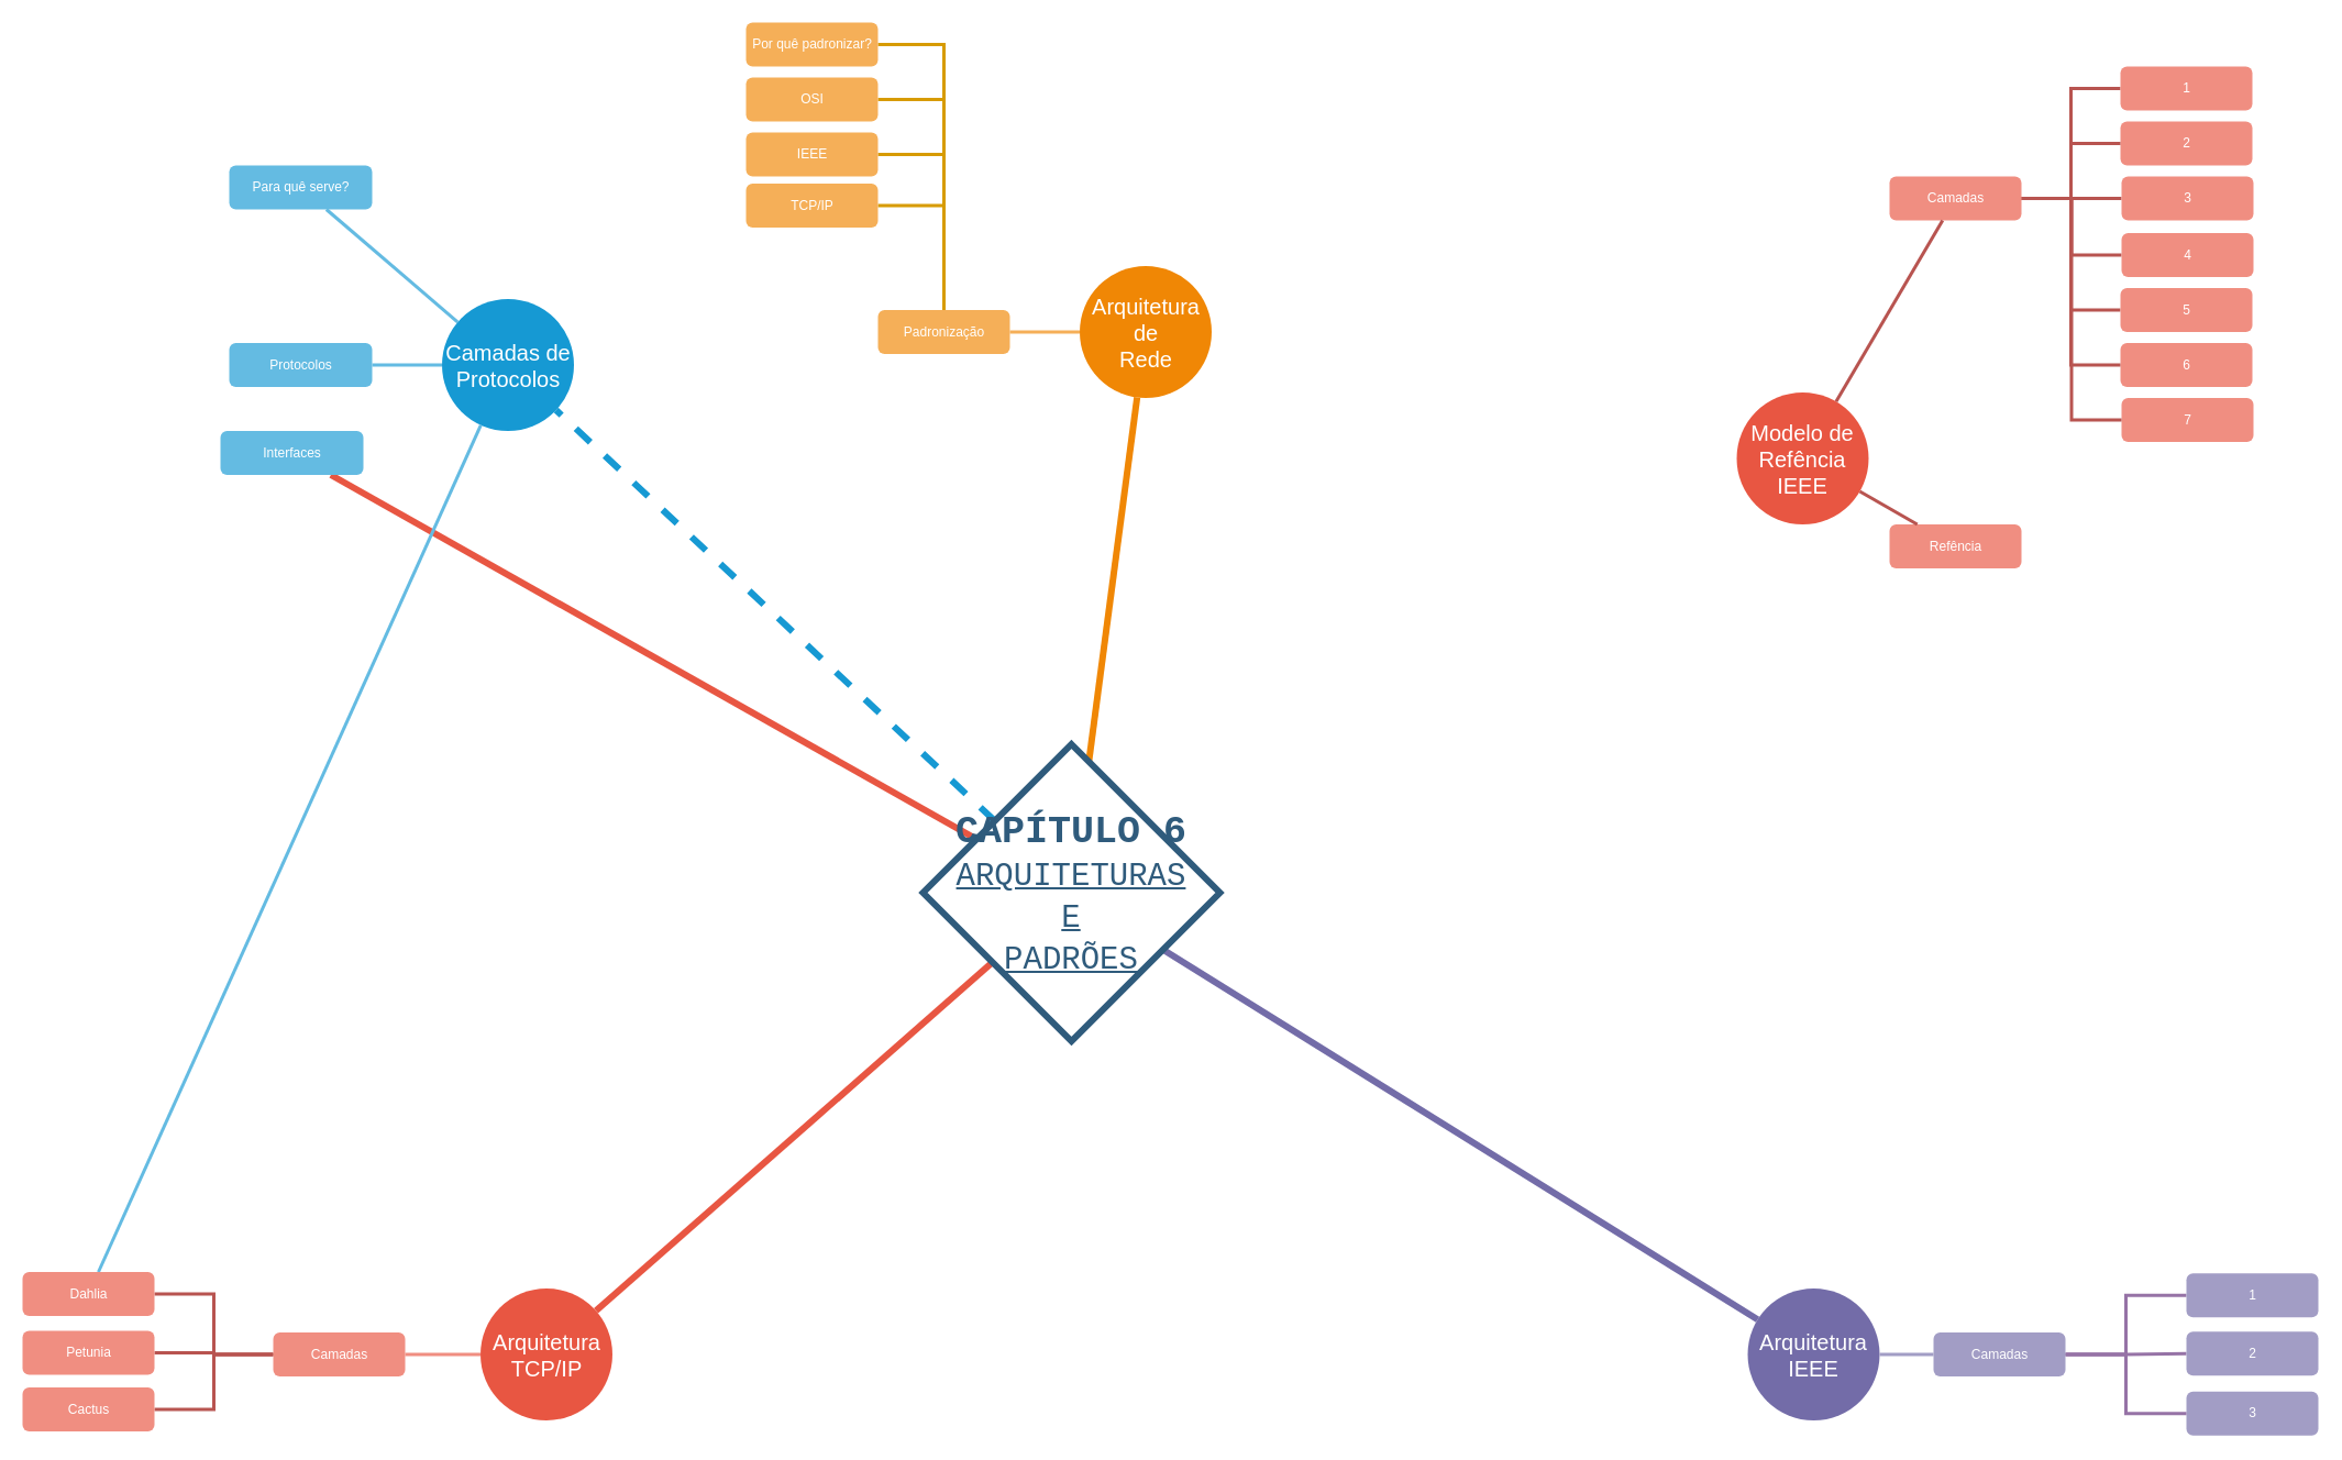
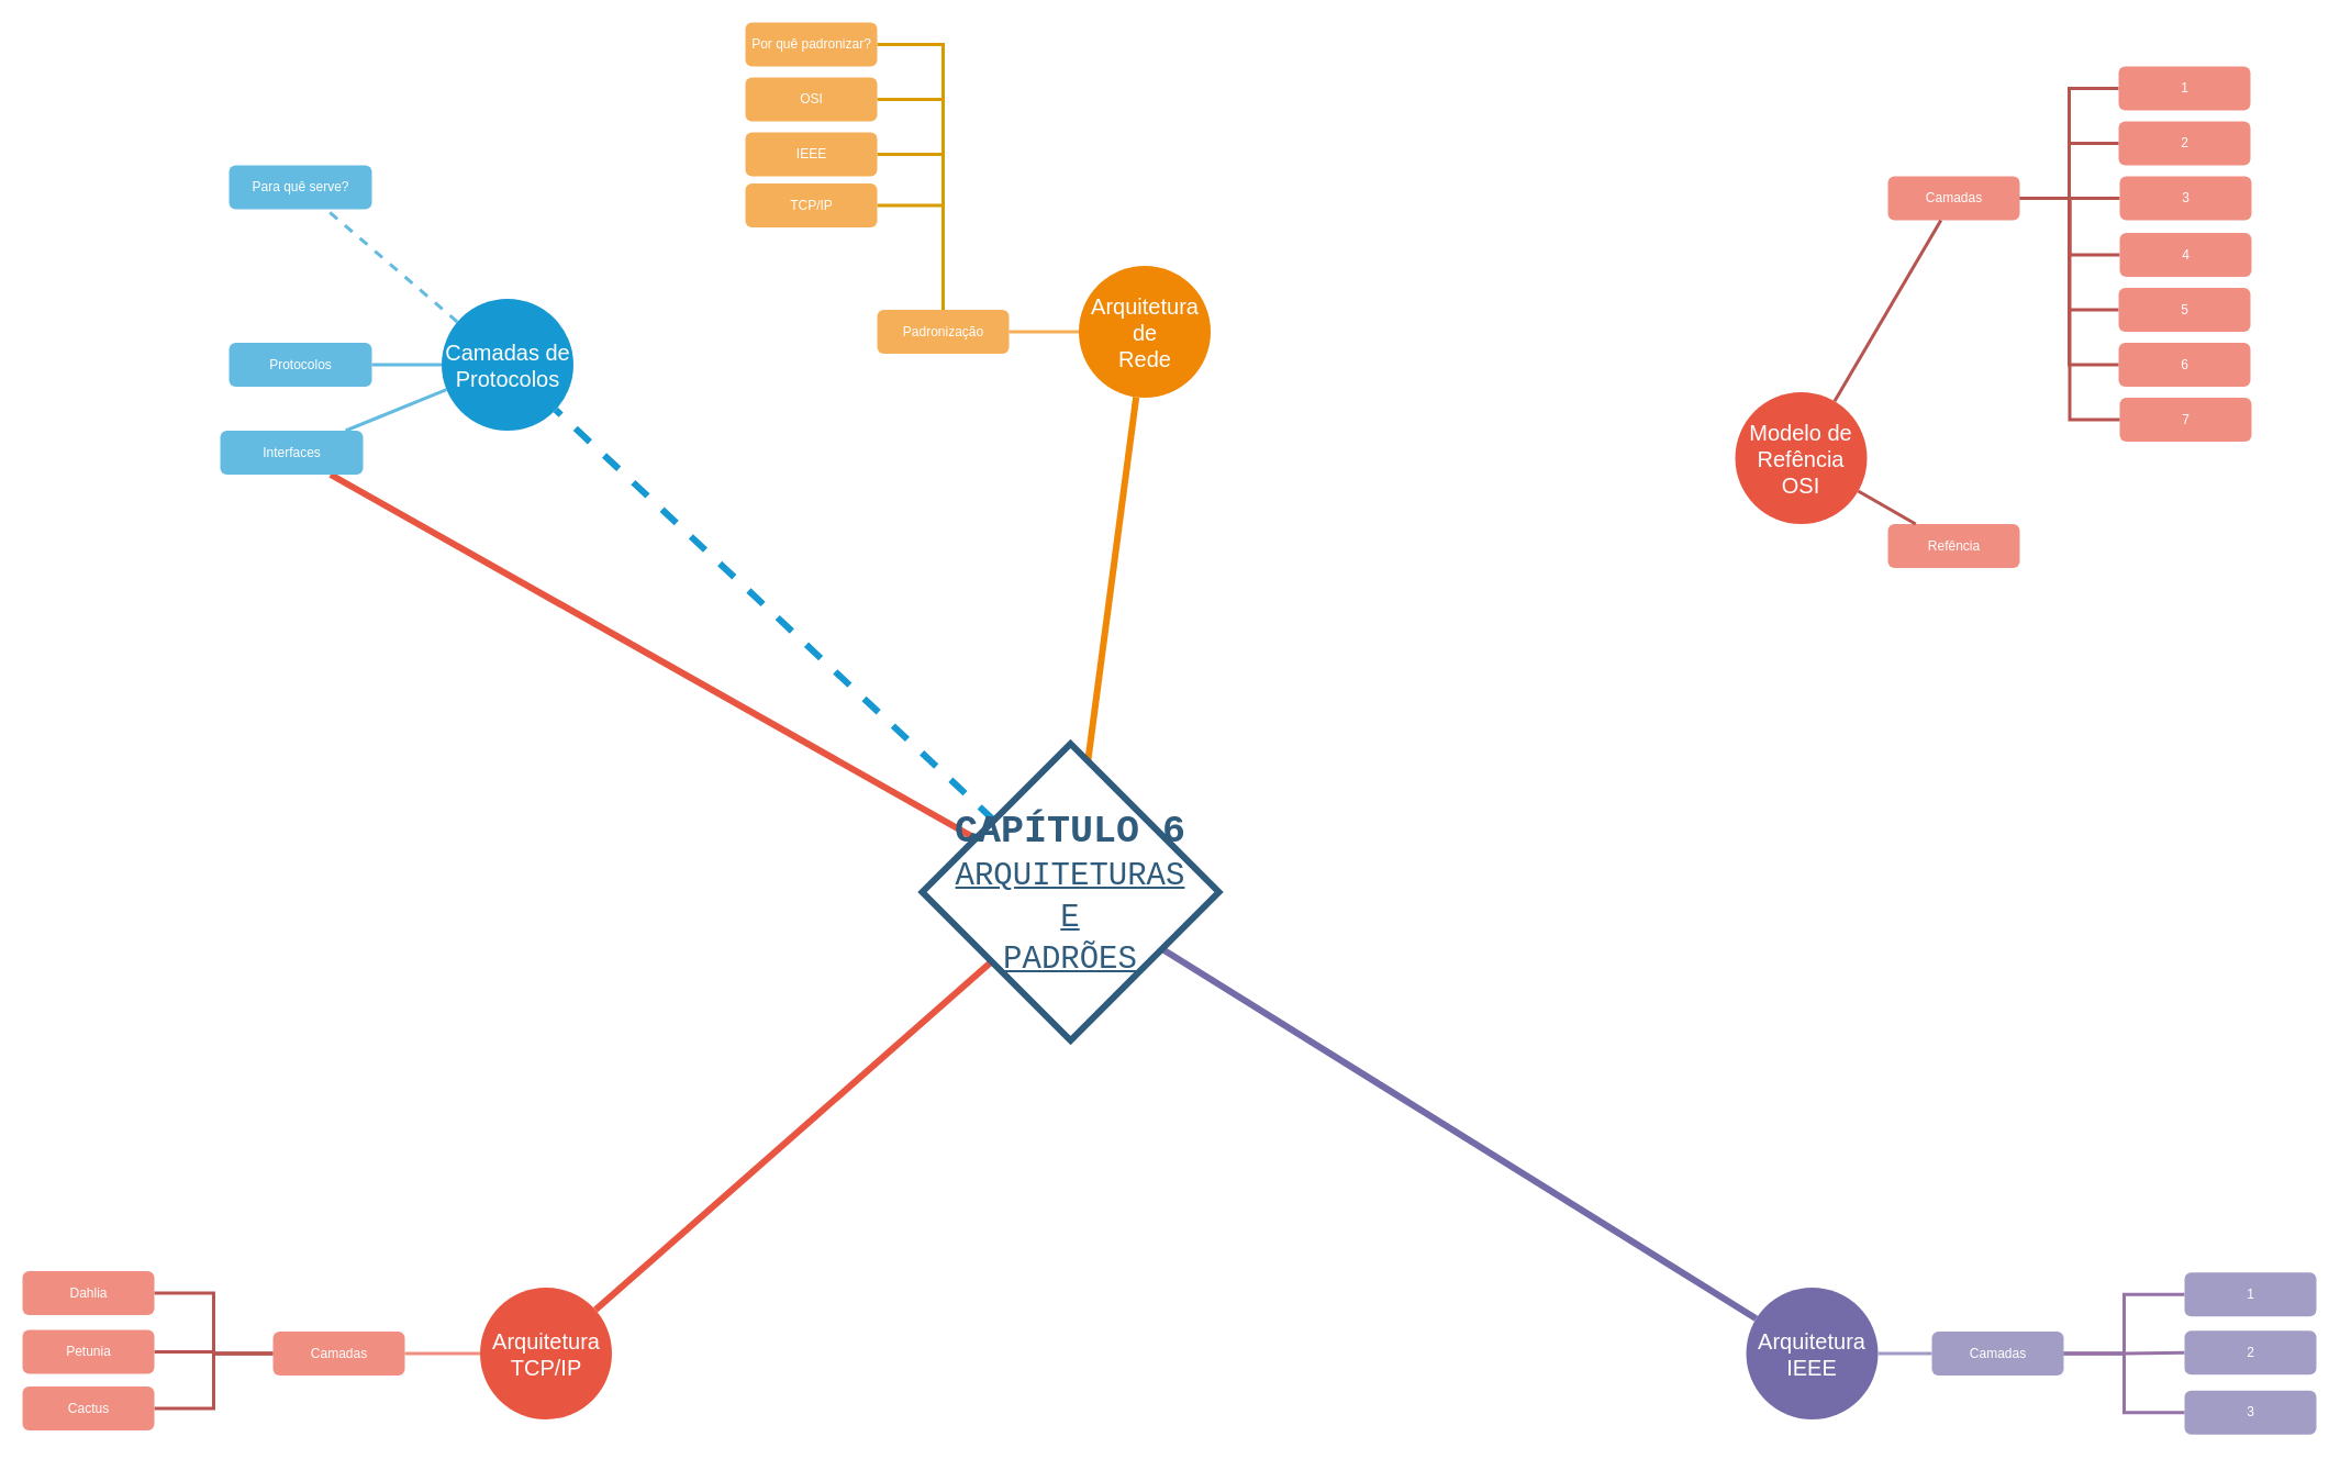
- <mxCell id="17" value="" style="edgeStyle=none;endArrow=none;strokeWidth=3;strokeColor=#64BBE2;html=1;" parent="1" source="2" target="14" edge="1"><mxGeometry x="-221.5" y="56.5" width="100" height="100" as="geometry"><mxPoint x="-343.5" y="156.5" as="sourcePoint" /><mxPoint x="-243.5" y="56.5" as="targetPoint" /></mxGeometry></mxCell>
+ <mxCell id="17" value="" style="edgeStyle=none;endArrow=none;strokeWidth=3;strokeColor=#64BBE2;html=1;dashed=1;" parent="1" source="2" target="14" edge="1"><mxGeometry x="-221.5" y="56.5" width="100" height="100" as="geometry"><mxPoint x="-343.5" y="156.5" as="sourcePoint" /><mxPoint x="-243.5" y="56.5" as="targetPoint" /></mxGeometry></mxCell>
- <mxCell id="4" value="&lt;div&gt;Modelo de&lt;/div&gt;&lt;div&gt;Refência&lt;/div&gt;&lt;div&gt;IEEE&lt;br&gt;&lt;/div&gt;" style="ellipse;whiteSpace=wrap;html=1;shadow=0;fontFamily=Helvetica;fontSize=20;fontColor=#FFFFFF;align=center;strokeWidth=3;fillColor=#E85642;strokeColor=none;" parent="1" vertex="1"><mxGeometry x="1579" y="356.5" width="120" height="120" as="geometry" /></mxCell>
+ <mxCell id="4" value="&lt;div&gt;Modelo de&lt;/div&gt;&lt;div&gt;Refência&lt;/div&gt;&lt;div&gt;OSI&lt;br&gt;&lt;/div&gt;" style="ellipse;whiteSpace=wrap;html=1;shadow=0;fontFamily=Helvetica;fontSize=20;fontColor=#FFFFFF;align=center;strokeWidth=3;fillColor=#E85642;strokeColor=none;" parent="1" vertex="1"><mxGeometry x="1579" y="356.5" width="120" height="120" as="geometry" /></mxCell>
- <mxCell id="15" value="" style="edgeStyle=none;endArrow=none;strokeWidth=3;strokeColor=#64BBE2;html=1;" parent="1" source="2" target="50" edge="1"><mxGeometry x="-221.5" y="56.5" width="100" height="100" as="geometry"><mxPoint x="-343.5" y="156.5" as="sourcePoint" /><mxPoint x="-243.5" y="56.5" as="targetPoint" /></mxGeometry></mxCell>
+ <mxCell id="15" value="" style="edgeStyle=none;endArrow=none;strokeWidth=3;strokeColor=#64BBE2;html=1;" parent="1" source="2" target="12" edge="1"><mxGeometry x="-221.5" y="56.5" width="100" height="100" as="geometry"><mxPoint x="-343.5" y="156.5" as="sourcePoint" /><mxPoint x="-243.5" y="56.5" as="targetPoint" /></mxGeometry></mxCell>
